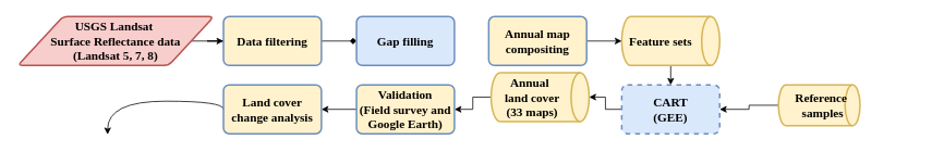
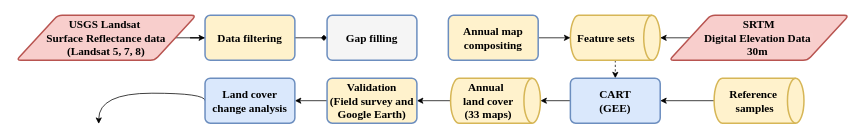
- <mxCell id="8" value="&lt;div style=&quot;resize: none ; outline: 0px ; font-size: 15px&quot;&gt;Gap filling&lt;/div&gt;" style="rounded=1;whiteSpace=wrap;html=1;absoluteArcSize=1;arcSize=14;strokeWidth=2;fontFamily=Times New Roman;fontSize=12;fontStyle=1;fillColor=#dae8fc;strokeColor=#6c8ebf;" vertex="1" parent="1"><mxGeometry x="435" y="20" width="120" height="60" as="geometry" /></mxCell>
+ <mxCell id="8" value="&lt;div style=&quot;resize: none ; outline: 0px ; font-size: 15px&quot;&gt;Gap filling&lt;/div&gt;" style="rounded=1;whiteSpace=wrap;html=1;absoluteArcSize=1;arcSize=14;strokeWidth=2;fontFamily=Times New Roman;fontSize=12;fontStyle=1;fillColor=#f5f5f5;strokeColor=#6c8ebf;" vertex="1" parent="1"><mxGeometry x="435" y="20" width="120" height="60" as="geometry" /></mxCell>
+ <mxCell id="11" style="edgeStyle=orthogonalEdgeStyle;rounded=0;orthogonalLoop=1;jettySize=auto;html=1;exitX=0;exitY=0.5;exitDx=0;exitDy=0;entryX=1;entryY=0.5;entryDx=0;entryDy=0;entryPerimeter=0;" edge="1" parent="1" source="12" target="7"><mxGeometry relative="1" as="geometry" /></mxCell>
+ <mxCell id="12" value="&lt;div style=&quot;resize: none ; outline: 0px ; font-size: 15px ; font-weight: 700&quot;&gt;&lt;span style=&quot;background-color: rgba(255 , 255 , 255 , 0.01)&quot;&gt;SRTM&lt;/span&gt;&lt;/div&gt;&lt;div style=&quot;resize: none ; outline: 0px ; font-size: 15px ; font-weight: 700&quot;&gt;&lt;span style=&quot;background-color: rgba(255 , 255 , 255 , 0.01)&quot;&gt;Digital Elevation Data&amp;nbsp;&lt;/span&gt;&lt;/div&gt;&lt;div style=&quot;resize: none ; outline: 0px ; font-size: 15px ; font-weight: 700&quot;&gt;&lt;span style=&quot;background-color: rgba(255 , 255 , 255 , 0.01)&quot;&gt;30m&amp;nbsp;&lt;/span&gt;&lt;br&gt;&lt;/div&gt;" style="shape=parallelogram;html=1;strokeWidth=2;perimeter=parallelogramPerimeter;whiteSpace=wrap;rounded=1;arcSize=12;size=0.23;fontFamily=Times New Roman;fontSize=12;fillColor=#f8cecc;strokeColor=#b85450;" vertex="1" parent="1"><mxGeometry x="892" y="20" width="240" height="60" as="geometry" /></mxCell>
- <mxCell id="6" style="edgeStyle=orthogonalEdgeStyle;rounded=0;orthogonalLoop=1;jettySize=auto;html=1;exitX=0.5;exitY=1;exitDx=0;exitDy=0;exitPerimeter=0;entryX=0.5;entryY=0;entryDx=0;entryDy=0;" edge="1" parent="1" source="7" target="16"><mxGeometry relative="1" as="geometry" /></mxCell>
+ <mxCell id="6" style="edgeStyle=orthogonalEdgeStyle;rounded=0;orthogonalLoop=1;jettySize=auto;html=1;exitX=0.5;exitY=1;exitDx=0;exitDy=0;exitPerimeter=0;entryX=0.5;entryY=0;entryDx=0;entryDy=0;dashed=1;" edge="1" parent="1" source="7" target="16"><mxGeometry relative="1" as="geometry" /></mxCell>
- <mxCell id="18" value="&lt;span style=&quot;font-size: 15px ; font-weight: 700 ; text-align: center ; background-color: rgba(255 , 255 , 255 , 0.01)&quot;&gt;&amp;nbsp; &amp;nbsp; &amp;nbsp; Annual&lt;/span&gt;&lt;div style=&quot;resize: none ; outline: 0px ; font-size: 15px ; font-weight: 700 ; text-align: center&quot;&gt;&amp;nbsp; &amp;nbsp; land cover&lt;/div&gt;&lt;div style=&quot;resize: none ; outline: 0px ; font-size: 15px ; font-weight: 700 ; text-align: center&quot;&gt;&amp;nbsp; &amp;nbsp; (33 maps)&lt;/div&gt;" style="strokeWidth=2;html=1;shape=mxgraph.flowchart.direct_data;whiteSpace=wrap;fontFamily=Times New Roman;fontSize=12;align=left;fillColor=#fff2cc;strokeColor=#d6b656;" vertex="1" parent="1"><mxGeometry x="600" y="89" width="120" height="60" as="geometry" /></mxCell>
+ <mxCell id="18" value="&lt;span style=&quot;font-size: 15px ; font-weight: 700 ; text-align: center ; background-color: rgba(255 , 255 , 255 , 0.01)&quot;&gt;&amp;nbsp; &amp;nbsp; &amp;nbsp; Annual&lt;/span&gt;&lt;div style=&quot;resize: none ; outline: 0px ; font-size: 15px ; font-weight: 700 ; text-align: center&quot;&gt;&amp;nbsp; &amp;nbsp; land cover&lt;/div&gt;&lt;div style=&quot;resize: none ; outline: 0px ; font-size: 15px ; font-weight: 700 ; text-align: center&quot;&gt;&amp;nbsp; &amp;nbsp; (33 maps)&lt;/div&gt;" style="strokeWidth=2;html=1;shape=mxgraph.flowchart.direct_data;whiteSpace=wrap;fontFamily=Times New Roman;fontSize=12;align=left;fillColor=#fff2cc;strokeColor=#d6b656;" vertex="1" parent="1"><mxGeometry x="600" y="104" width="120" height="60" as="geometry" /></mxCell>
- <mxCell id="14" value="&lt;span style=&quot;font-size: 15px ; font-weight: 700 ; text-align: center ; background-color: rgba(255 , 255 , 255 , 0.01)&quot;&gt;&amp;nbsp; &amp;nbsp; &amp;nbsp;Reference&lt;/span&gt;&lt;div style=&quot;resize: none ; outline: 0px ; font-size: 15px ; font-weight: 700 ; text-align: center&quot;&gt;&amp;nbsp; &amp;nbsp; &amp;nbsp; samples&lt;/div&gt;" style="strokeWidth=2;html=1;shape=mxgraph.flowchart.direct_data;whiteSpace=wrap;fontFamily=Times New Roman;fontSize=12;align=left;fillColor=#fff2cc;strokeColor=#d6b656;" vertex="1" parent="1"><mxGeometry x="952" y="104" width="100" height="50" as="geometry" /></mxCell>
+ <mxCell id="14" value="&lt;span style=&quot;font-size: 15px ; font-weight: 700 ; text-align: center ; background-color: rgba(255 , 255 , 255 , 0.01)&quot;&gt;&amp;nbsp; &amp;nbsp; &amp;nbsp;Reference&lt;/span&gt;&lt;div style=&quot;resize: none ; outline: 0px ; font-size: 15px ; font-weight: 700 ; text-align: center&quot;&gt;&amp;nbsp; &amp;nbsp; &amp;nbsp; samples&lt;/div&gt;" style="strokeWidth=2;html=1;shape=mxgraph.flowchart.direct_data;whiteSpace=wrap;fontFamily=Times New Roman;fontSize=12;align=left;fillColor=#fff2cc;strokeColor=#d6b656;" vertex="1" parent="1"><mxGeometry x="952" y="104" width="120" height="60" as="geometry" /></mxCell>
- <mxCell id="22" value="&lt;div style=&quot;resize: none ; outline: 0px&quot;&gt;&lt;span style=&quot;font-size: 15px&quot;&gt;Land cover change analysis&lt;/span&gt;&lt;br&gt;&lt;/div&gt;" style="rounded=1;whiteSpace=wrap;html=1;absoluteArcSize=1;arcSize=14;strokeWidth=2;fontFamily=Times New Roman;fontSize=12;fontStyle=1;fillColor=#fff2cc;strokeColor=#6c8ebf;" vertex="1" parent="1"><mxGeometry x="272" y="104" width="120" height="60" as="geometry" /></mxCell>
+ <mxCell id="22" value="&lt;div style=&quot;resize: none ; outline: 0px&quot;&gt;&lt;span style=&quot;font-size: 15px&quot;&gt;Land cover change analysis&lt;/span&gt;&lt;br&gt;&lt;/div&gt;" style="rounded=1;whiteSpace=wrap;html=1;absoluteArcSize=1;arcSize=14;strokeWidth=2;fontFamily=Times New Roman;fontSize=12;fontStyle=1;fillColor=#dae8fc;strokeColor=#6c8ebf;" vertex="1" parent="1"><mxGeometry x="272" y="104" width="120" height="60" as="geometry" /></mxCell>
- <mxCell id="16" value="&lt;div style=&quot;resize: none ; outline: 0px ; font-size: 15px&quot;&gt;CART&lt;/div&gt;&lt;div style=&quot;resize: none ; outline: 0px ; font-size: 15px&quot;&gt;(GEE)&lt;/div&gt;" style="rounded=1;whiteSpace=wrap;html=1;absoluteArcSize=1;arcSize=14;strokeWidth=2;fontFamily=Times New Roman;fontSize=12;fontStyle=1;fillColor=#dae8fc;strokeColor=#6c8ebf;dashed=1;" vertex="1" parent="1"><mxGeometry x="760" y="104" width="120" height="60" as="geometry" /></mxCell>
+ <mxCell id="16" value="&lt;div style=&quot;resize: none ; outline: 0px ; font-size: 15px&quot;&gt;CART&lt;/div&gt;&lt;div style=&quot;resize: none ; outline: 0px ; font-size: 15px&quot;&gt;(GEE)&lt;/div&gt;" style="rounded=1;whiteSpace=wrap;html=1;absoluteArcSize=1;arcSize=14;strokeWidth=2;fontFamily=Times New Roman;fontSize=12;fontStyle=1;fillColor=#dae8fc;strokeColor=#6c8ebf;" vertex="1" parent="1"><mxGeometry x="760" y="104" width="120" height="60" as="geometry" /></mxCell>
